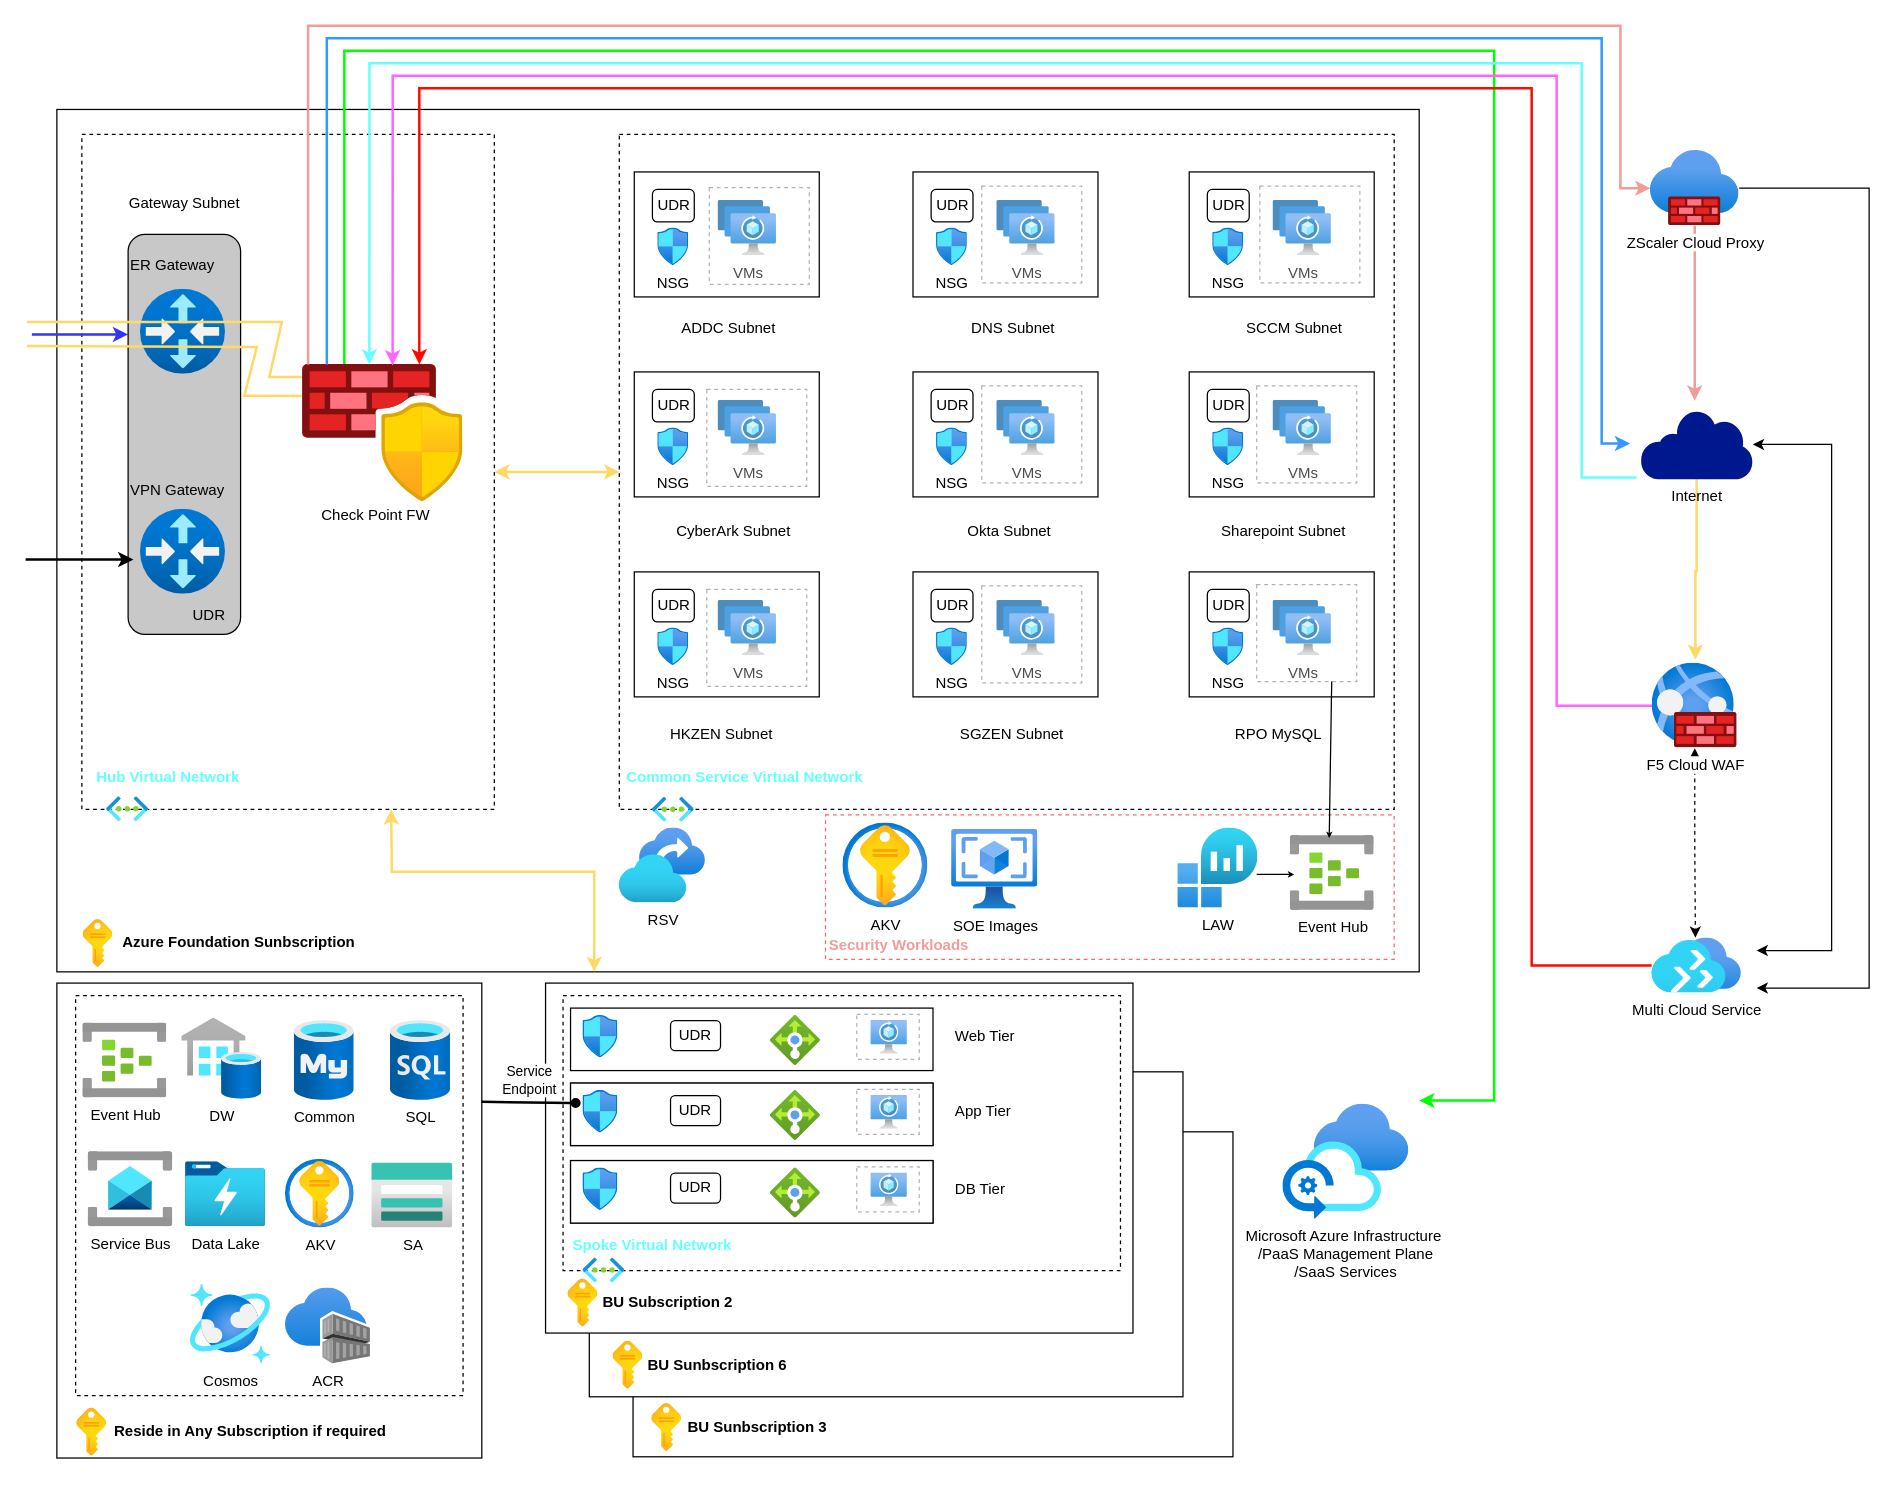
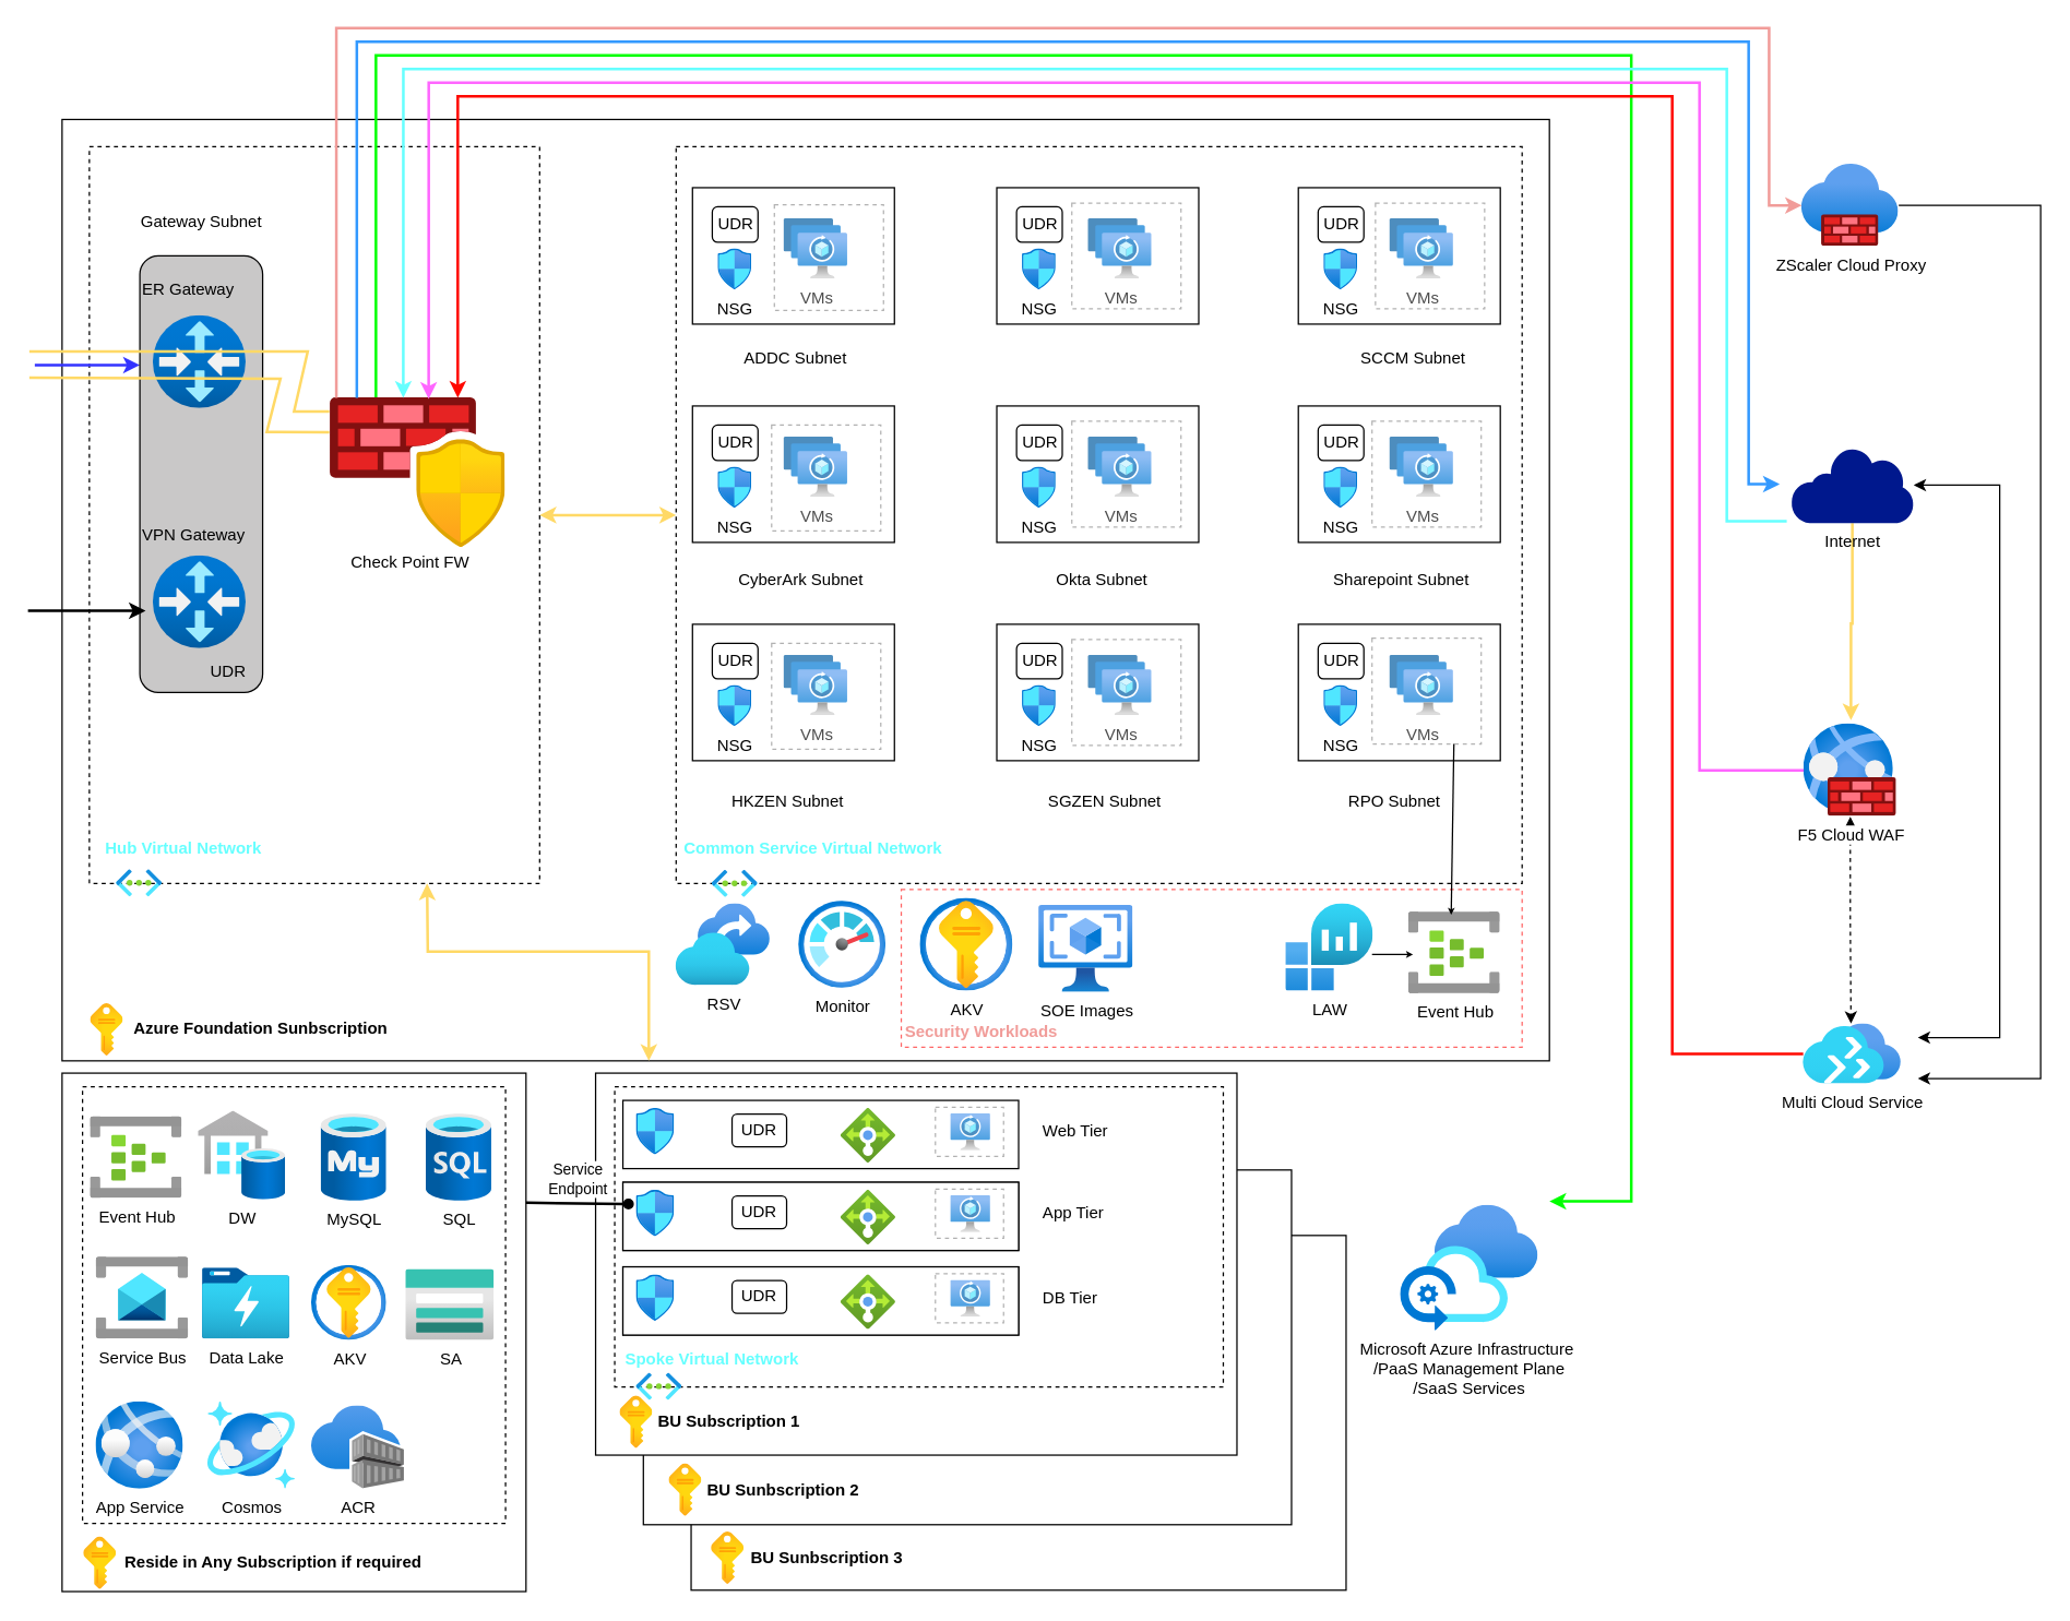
- <mxCell id="100" style="edgeStyle=orthogonalEdgeStyle;rounded=0;orthogonalLoop=1;jettySize=auto;html=1;entryX=0.483;entryY=-0.127;entryDx=0;entryDy=0;entryPerimeter=0;strokeColor=#F19C99;strokeWidth=2;" edge="1" parent="1" source="101" target="98"><mxGeometry relative="1" as="geometry" /></mxCell>
- <mxCell id="164" value="DNS Subnet" style="text;html=1;strokeColor=none;fillColor=none;align=left;verticalAlign=middle;whiteSpace=wrap;rounded=0;" parent="1" vertex="1"><mxGeometry x="775" y="247" width="90" height="30" as="geometry" /></mxCell>
- <mxCell id="172" value="RPO MySQL" style="text;html=1;strokeColor=none;fillColor=none;align=left;verticalAlign=middle;whiteSpace=wrap;rounded=0;" parent="1" vertex="1"><mxGeometry x="986.25" y="572" width="90" height="30" as="geometry" /></mxCell>
+ <mxCell id="172" value="RPO Subnet" style="text;html=1;strokeColor=none;fillColor=none;align=left;verticalAlign=middle;whiteSpace=wrap;rounded=0;" parent="1" vertex="1"><mxGeometry x="986.25" y="572" width="90" height="30" as="geometry" /></mxCell>
+ <mxCell id="88" value="Monitor" style="aspect=fixed;html=1;points=[];align=center;image;fontSize=12;image=img/lib/azure2/management_governance/Monitor.svg;" parent="1" vertex="1"><mxGeometry x="585" y="660" width="64" height="64" as="geometry" /></mxCell>
- <mxCell id="36" value="Common" style="aspect=fixed;html=1;points=[];align=center;image;fontSize=12;image=img/lib/azure2/databases/Azure_Database_MySQL_Server.svg;" parent="1" vertex="1"><mxGeometry x="235" y="816" width="48" height="64" as="geometry" /></mxCell>
+ <mxCell id="36" value="MySQL" style="aspect=fixed;html=1;points=[];align=center;image;fontSize=12;image=img/lib/azure2/databases/Azure_Database_MySQL_Server.svg;" parent="1" vertex="1"><mxGeometry x="235" y="816" width="48" height="64" as="geometry" /></mxCell>
- <mxCell id="20" value="BU Subscription 2" style="text;html=1;strokeColor=none;fillColor=none;align=left;verticalAlign=middle;whiteSpace=wrap;rounded=0;fontStyle=1" parent="1" vertex="1"><mxGeometry x="480" y="1027.01" width="185" height="30" as="geometry" /></mxCell>
+ <mxCell id="20" value="BU Subscription 1" style="text;html=1;strokeColor=none;fillColor=none;align=left;verticalAlign=middle;whiteSpace=wrap;rounded=0;fontStyle=1" parent="1" vertex="1"><mxGeometry x="480" y="1027.01" width="185" height="30" as="geometry" /></mxCell>
+ <mxCell id="43" value="App Service" style="aspect=fixed;html=1;points=[];align=center;image;fontSize=12;image=img/lib/azure2/containers/App_Services.svg;" parent="1" vertex="1"><mxGeometry x="70" y="1027" width="64" height="64" as="geometry" /></mxCell>
- <mxCell id="21" value="BU Sunbscription 6&amp;nbsp;" style="text;html=1;strokeColor=none;fillColor=none;align=left;verticalAlign=middle;whiteSpace=wrap;rounded=0;fontStyle=1" parent="1" vertex="1"><mxGeometry x="516" y="1076.73" width="185" height="30" as="geometry" /></mxCell>
+ <mxCell id="21" value="BU Sunbscription 2&amp;nbsp;" style="text;html=1;strokeColor=none;fillColor=none;align=left;verticalAlign=middle;whiteSpace=wrap;rounded=0;fontStyle=1" parent="1" vertex="1"><mxGeometry x="516" y="1076.73" width="185" height="30" as="geometry" /></mxCell>
